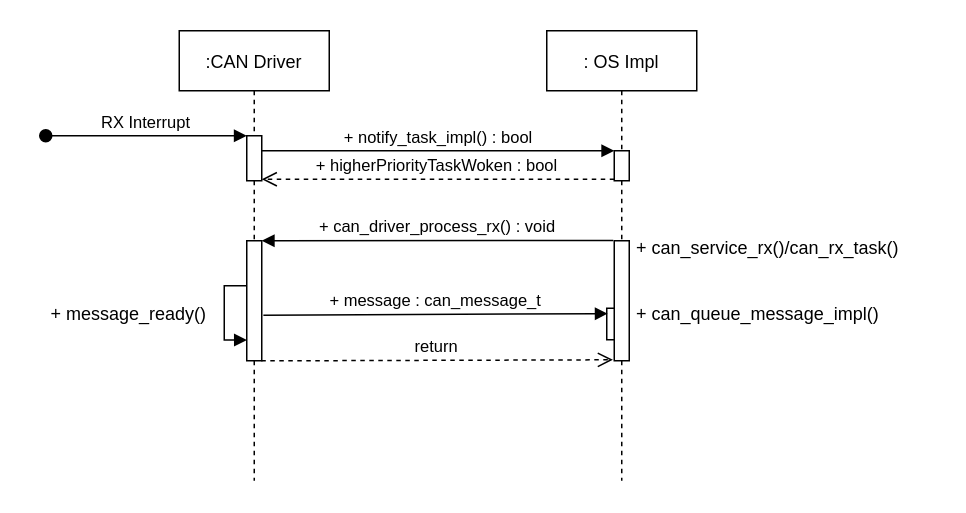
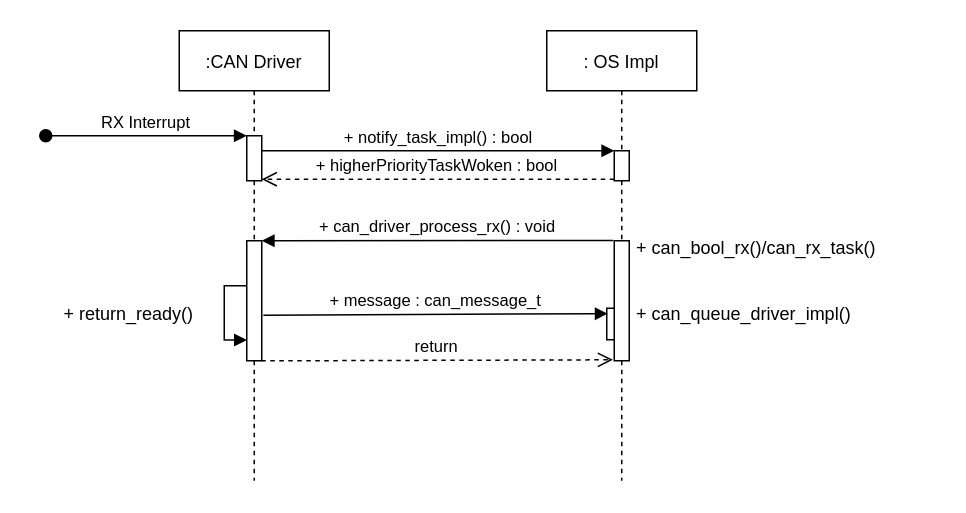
- <mxCell id="7" value="+ can_service_rx()/can_rx_task()" style="text;html=1;align=left;verticalAlign=middle;resizable=0;points=[];autosize=1;strokeColor=none;fillColor=none;" parent="1" vertex="1"><mxGeometry x="422" y="150" width="200" height="30" as="geometry" /></mxCell>
+ <mxCell id="7" value="+ can_bool_rx()/can_rx_task()" style="text;html=1;align=left;verticalAlign=middle;resizable=0;points=[];autosize=1;strokeColor=none;fillColor=none;" parent="1" vertex="1"><mxGeometry x="422" y="150" width="200" height="30" as="geometry" /></mxCell>
- <mxCell id="17" value="+ message_ready()" style="text;html=1;align=center;verticalAlign=middle;resizable=0;points=[];autosize=1;strokeColor=none;fillColor=none;" parent="1" vertex="1"><mxGeometry x="20" y="194" width="130" height="30" as="geometry" /></mxCell>
+ <mxCell id="17" value="+ return_ready()" style="text;html=1;align=center;verticalAlign=middle;resizable=0;points=[];autosize=1;strokeColor=none;fillColor=none;" parent="1" vertex="1"><mxGeometry x="20" y="194" width="130" height="30" as="geometry" /></mxCell>
- <mxCell id="6" value="+ can_queue_message_impl()" style="text;html=1;align=left;verticalAlign=middle;resizable=0;points=[];autosize=1;strokeColor=none;fillColor=none;" parent="1" vertex="1"><mxGeometry x="422" y="194" width="190" height="30" as="geometry" /></mxCell>
+ <mxCell id="6" value="+ can_queue_driver_impl()" style="text;html=1;align=left;verticalAlign=middle;resizable=0;points=[];autosize=1;strokeColor=none;fillColor=none;" parent="1" vertex="1"><mxGeometry x="422" y="194" width="190" height="30" as="geometry" /></mxCell>
